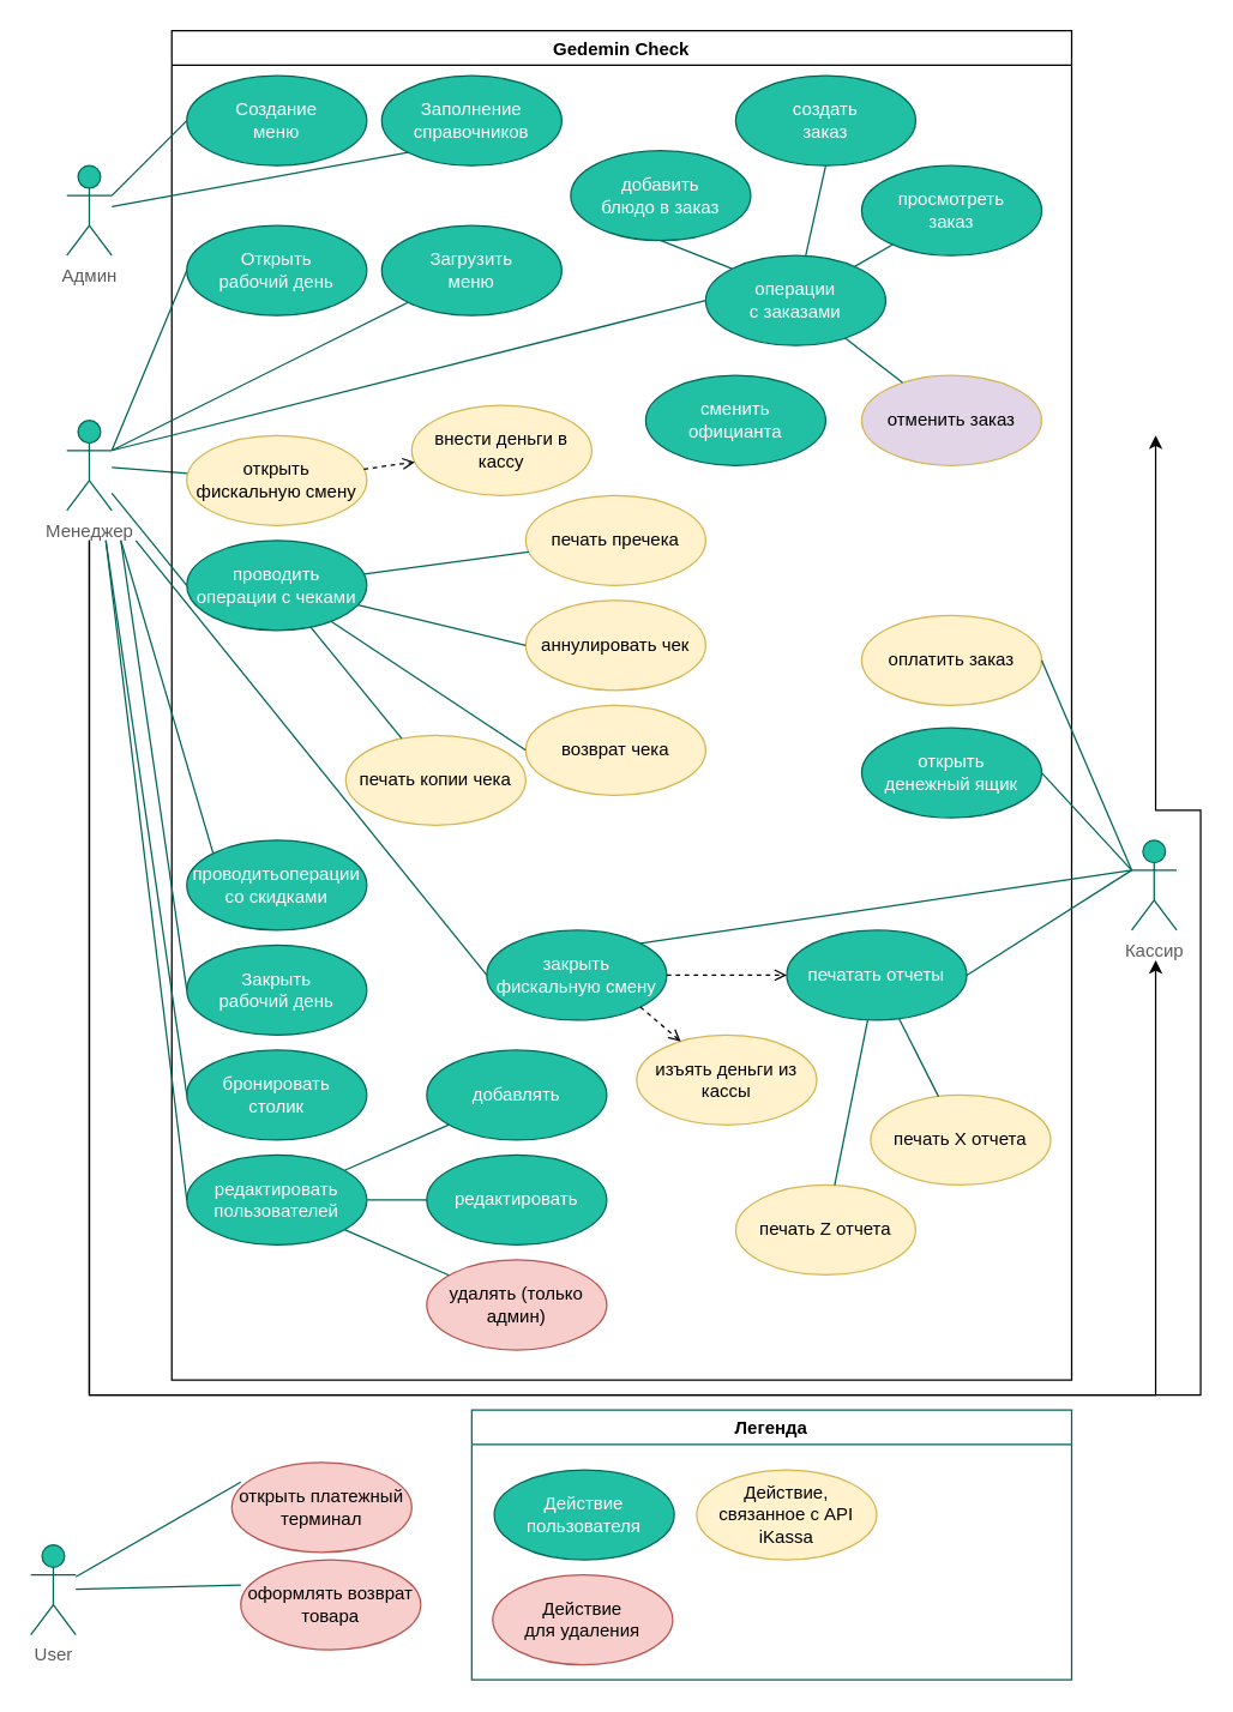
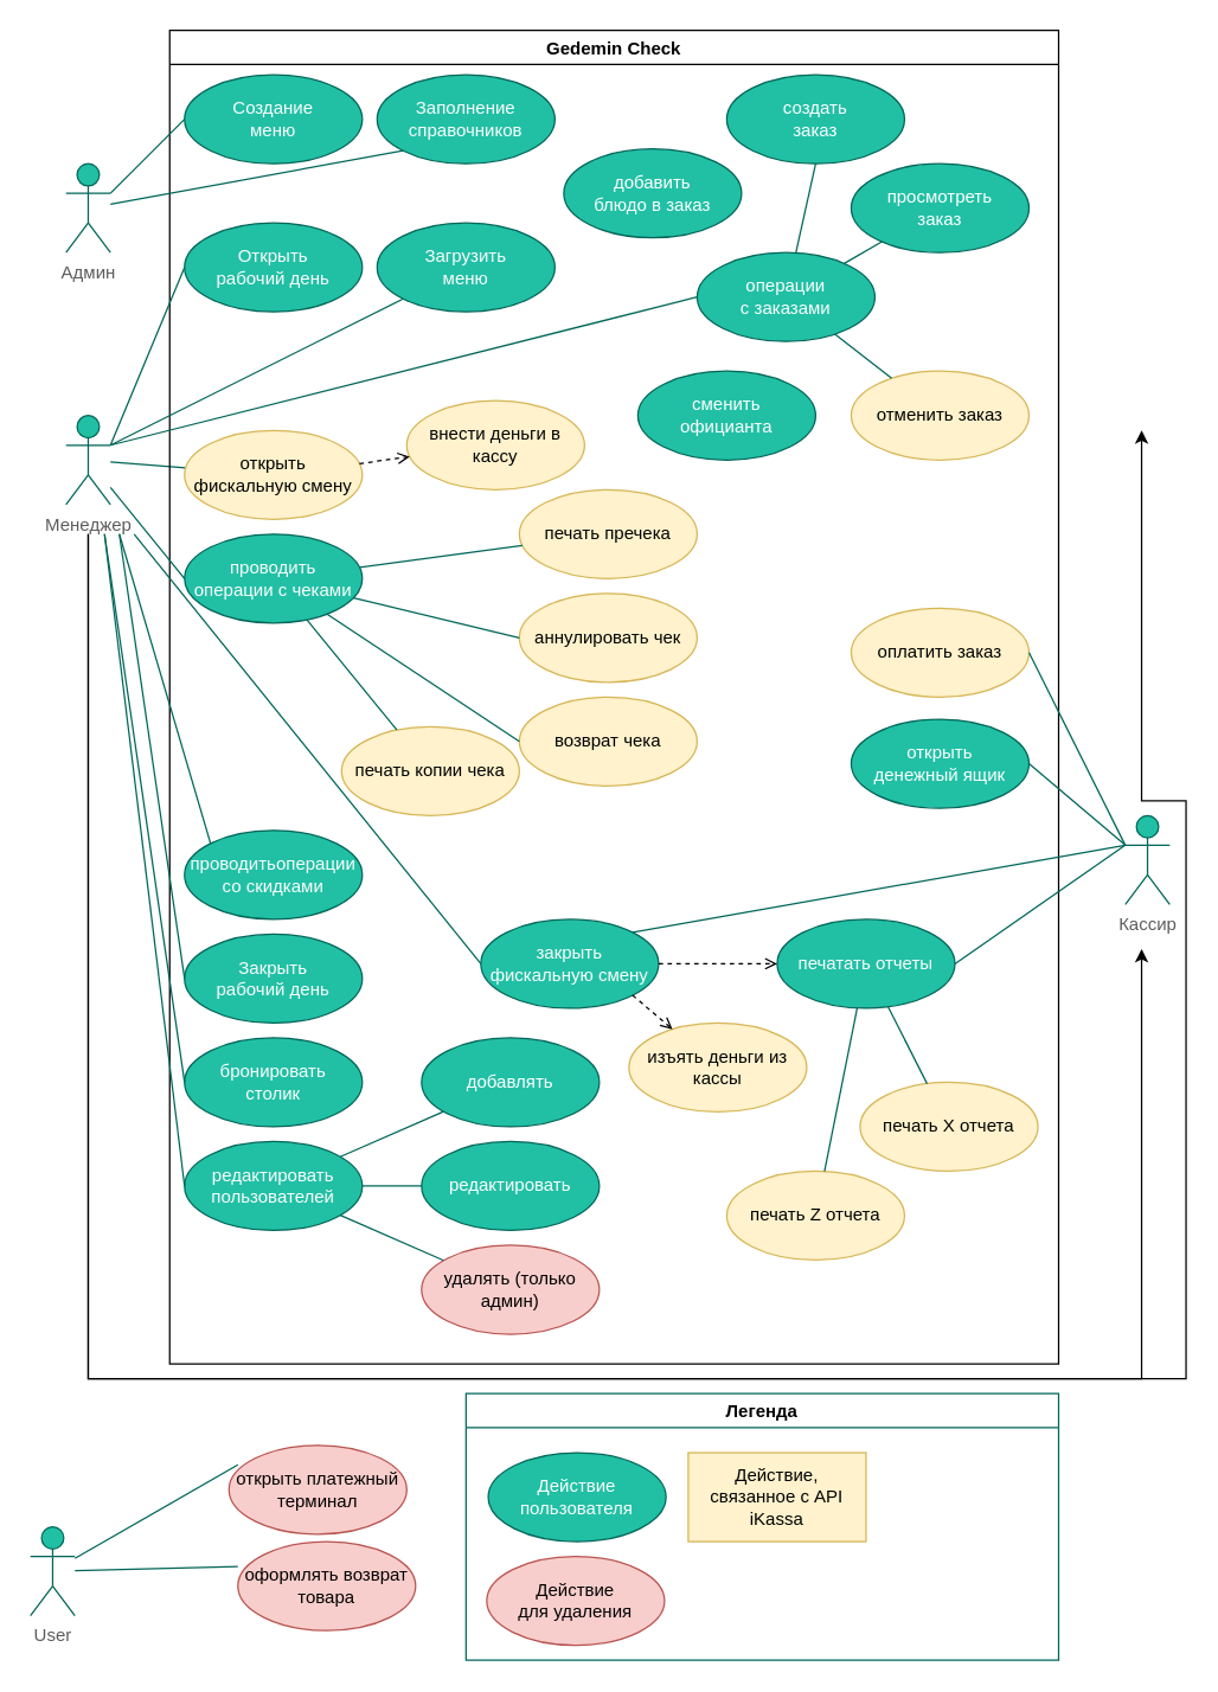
- <mxCell id="40" value="" style="endArrow=none;html=1;rounded=0;strokeColor=#006658;fontColor=#5C5C5C;entryX=0.5;entryY=1;entryDx=0;entryDy=0;exitX=0;exitY=0;exitDx=0;exitDy=0;" parent="4" source="15" target="39" edge="1"><mxGeometry width="50" height="50" relative="1" as="geometry"><mxPoint x="135.202" y="254.184" as="sourcePoint" /><mxPoint x="164.73" y="300.823" as="targetPoint" /></mxGeometry></mxCell>
- <mxCell id="14" value="отменить заказ" style="ellipse;whiteSpace=wrap;html=1;fillColor=#e1d5e7;strokeColor=#d6b656;" parent="4" vertex="1"><mxGeometry x="460" y="230" width="120" height="60" as="geometry" /></mxCell>
+ <mxCell id="14" value="отменить заказ" style="ellipse;whiteSpace=wrap;html=1;fillColor=#fff2cc;strokeColor=#d6b656;" parent="4" vertex="1"><mxGeometry x="460" y="230" width="120" height="60" as="geometry" /></mxCell>
- <mxCell id="60" value="Кассир" style="shape=umlActor;verticalLabelPosition=bottom;verticalAlign=top;html=1;outlineConnect=0;fillColor=#21C0A5;strokeColor=#006658;fontColor=#5C5C5C;" parent="1" vertex="1"><mxGeometry x="754" y="560" width="30" height="60" as="geometry" /></mxCell>
+ <mxCell id="60" value="Кассир" style="shape=umlActor;verticalLabelPosition=bottom;verticalAlign=top;html=1;outlineConnect=0;fillColor=#21C0A5;strokeColor=#006658;fontColor=#5C5C5C;" parent="1" vertex="1"><mxGeometry x="759" y="550" width="30" height="60" as="geometry" /></mxCell>
- <mxCell id="74" value="Действие,&lt;br&gt;связанное с API&lt;br&gt;iKassa" style="ellipse;whiteSpace=wrap;html=1;fillColor=#fff2cc;strokeColor=#d6b656;" parent="72" vertex="1"><mxGeometry x="150" y="40" width="120" height="60" as="geometry" /></mxCell>
+ <mxCell id="74" value="Действие,&lt;br&gt;связанное с API&lt;br&gt;iKassa" style="whiteSpace=wrap;html=1;fillColor=#fff2cc;strokeColor=#d6b656;rounded=0;" parent="72" vertex="1"><mxGeometry x="150" y="40" width="120" height="60" as="geometry" /></mxCell>
